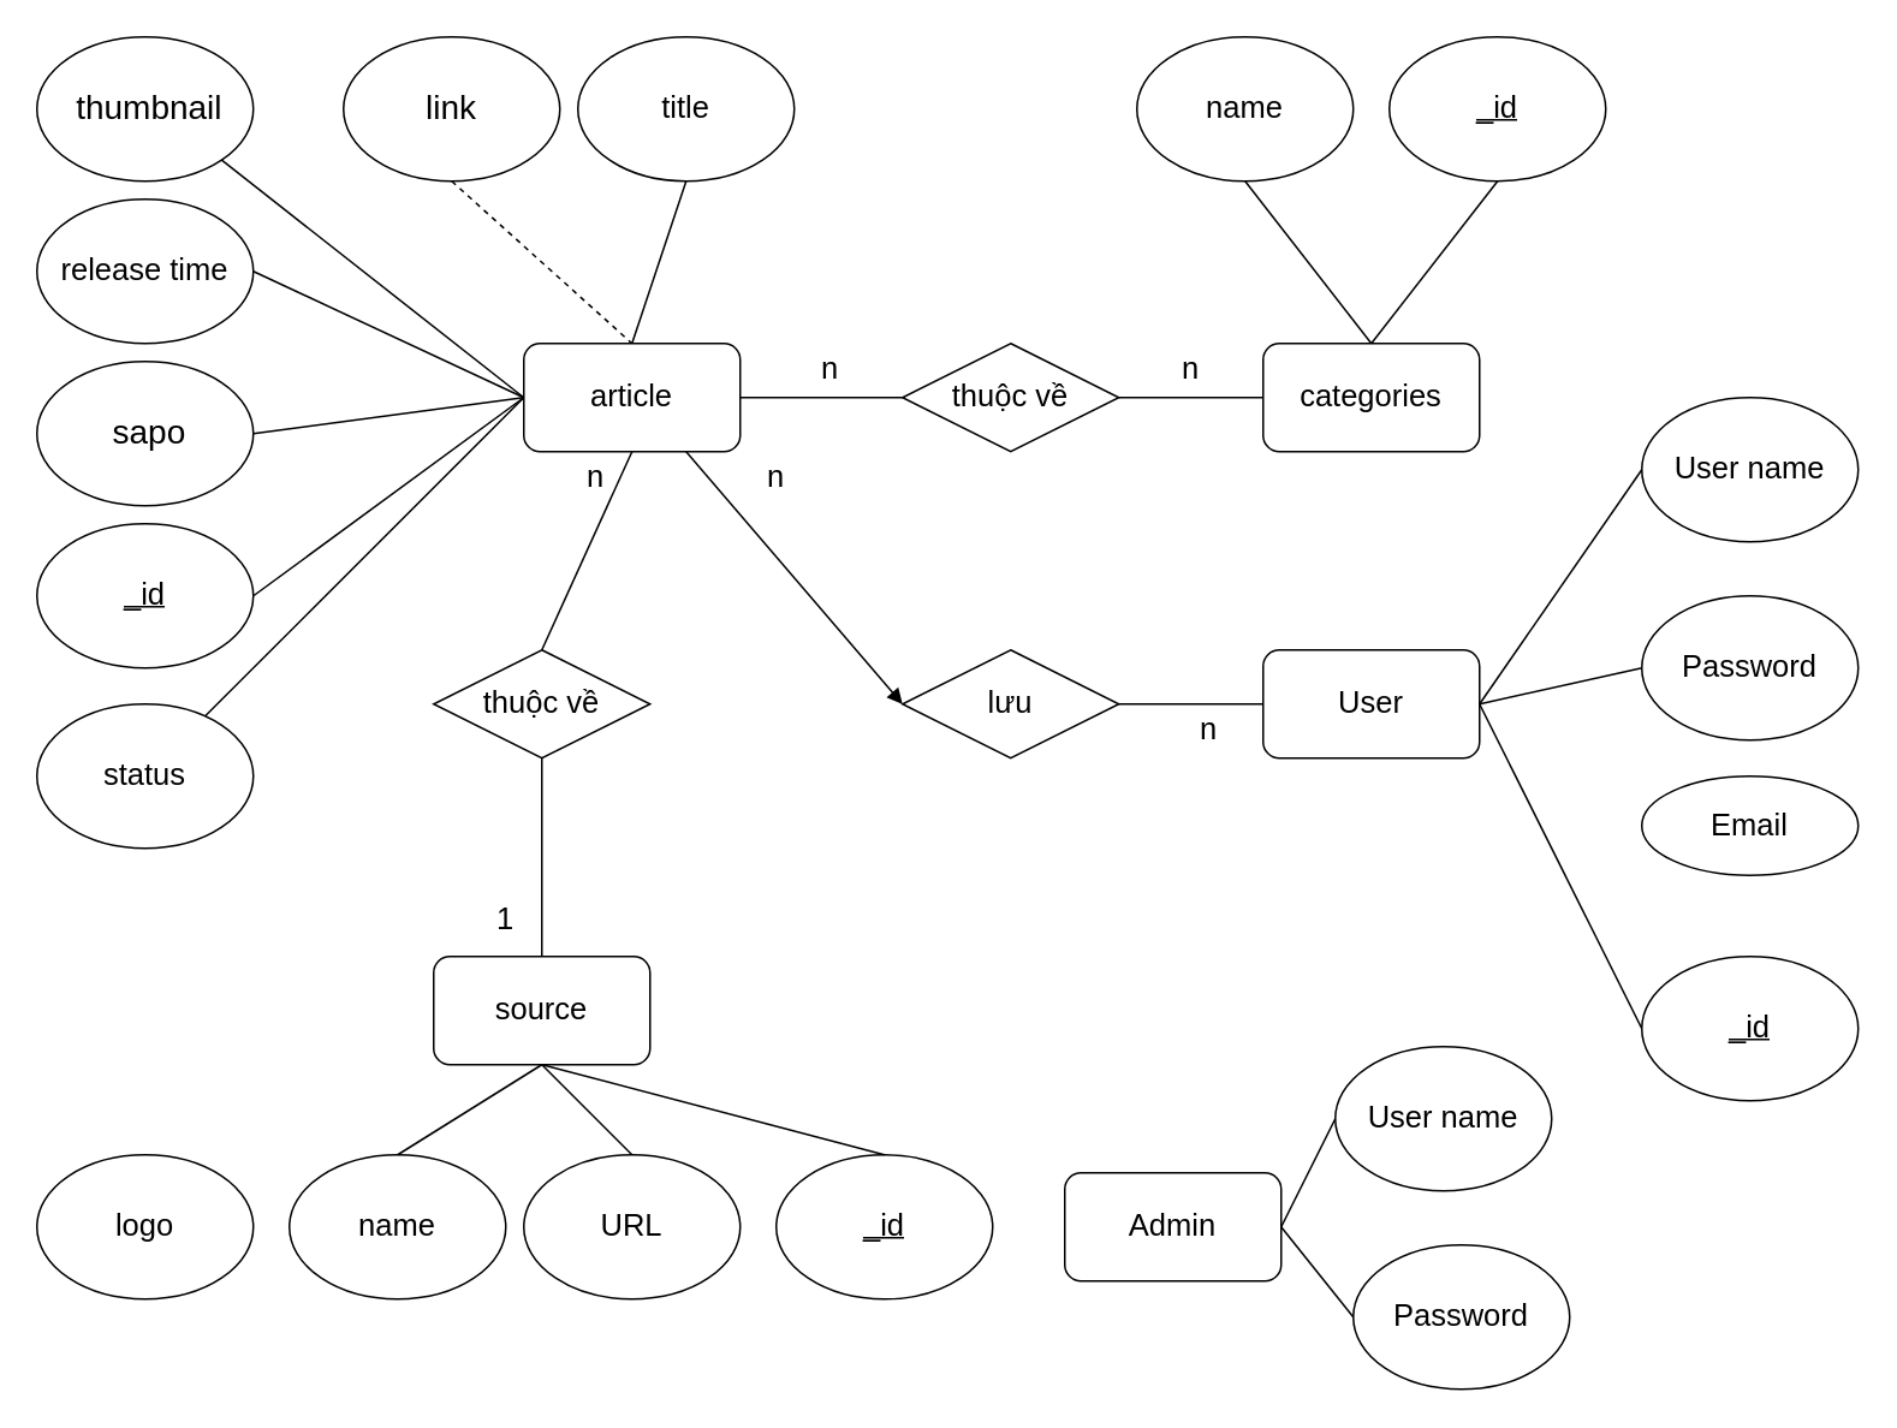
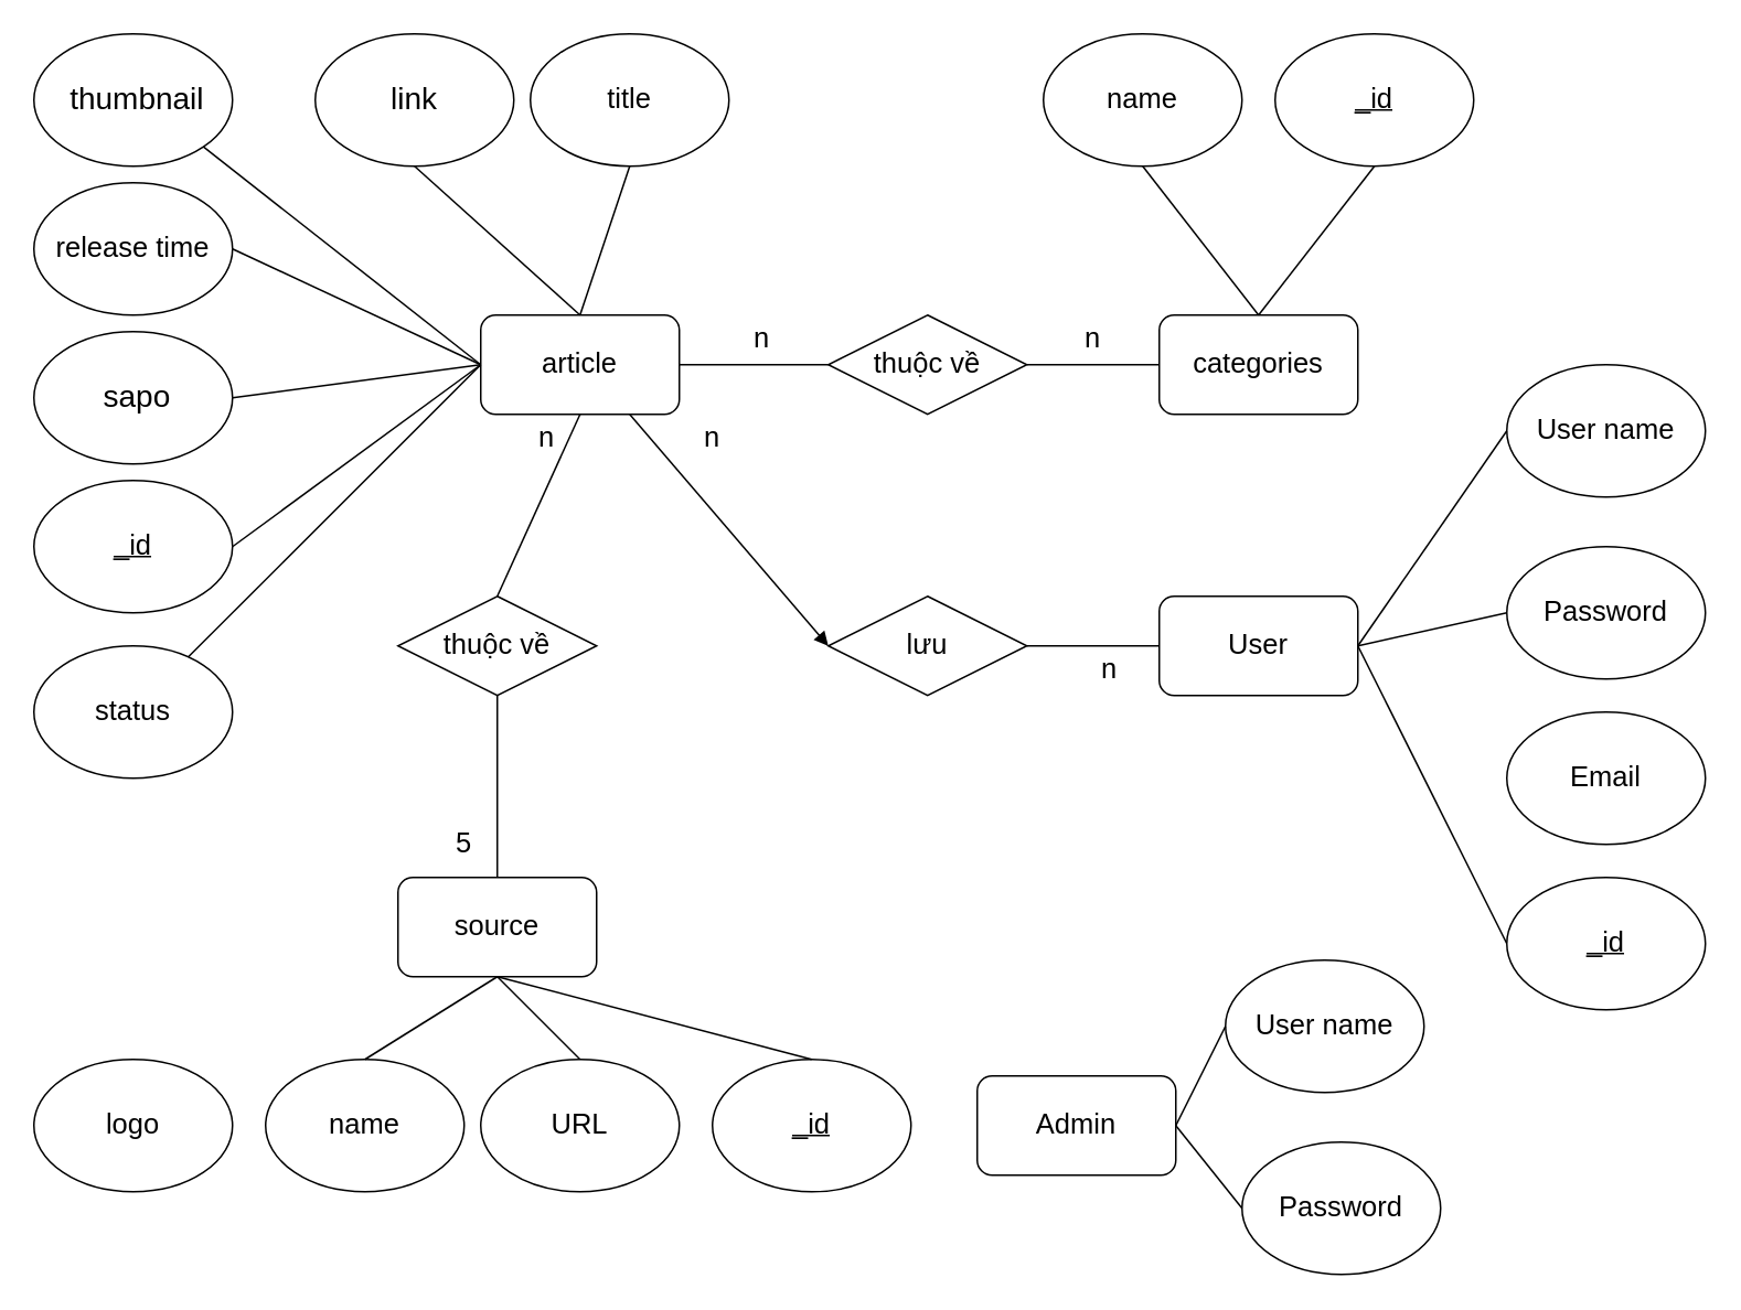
- <mxCell id="12" value="" style="endArrow=none;html=1;rounded=0;fontSize=17;exitX=0.5;exitY=1;exitDx=0;exitDy=0;entryX=0.5;entryY=0;entryDx=0;entryDy=0;dashed=1;" parent="1" source="4" target="2" edge="1"><mxGeometry width="50" height="50" relative="1" as="geometry"><mxPoint x="360" y="350" as="sourcePoint" /><mxPoint x="410" y="300" as="targetPoint" /></mxGeometry></mxCell>
+ <mxCell id="12" value="" style="endArrow=none;html=1;rounded=0;fontSize=17;exitX=0.5;exitY=1;exitDx=0;exitDy=0;entryX=0.5;entryY=0;entryDx=0;entryDy=0;" parent="1" source="4" target="2" edge="1"><mxGeometry width="50" height="50" relative="1" as="geometry"><mxPoint x="360" y="350" as="sourcePoint" /><mxPoint x="410" y="300" as="targetPoint" /></mxGeometry></mxCell>
- <mxCell id="25" value="Email" style="ellipse;whiteSpace=wrap;html=1;fontSize=17;" parent="1" vertex="1"><mxGeometry x="910" y="430" width="120" height="55" as="geometry" /></mxCell>
+ <mxCell id="25" value="Email" style="ellipse;whiteSpace=wrap;html=1;fontSize=17;" parent="1" vertex="1"><mxGeometry x="910" y="430" width="120" height="80" as="geometry" /></mxCell>
- <mxCell id="48" value="1" style="text;html=1;strokeColor=none;fillColor=none;align=center;verticalAlign=middle;whiteSpace=wrap;rounded=0;fontSize=17;" parent="1" vertex="1"><mxGeometry x="250" y="495" width="60" height="30" as="geometry" /></mxCell>
+ <mxCell id="48" value="5" style="text;html=1;strokeColor=none;fillColor=none;align=center;verticalAlign=middle;whiteSpace=wrap;rounded=0;fontSize=17;" parent="1" vertex="1"><mxGeometry x="250" y="495" width="60" height="30" as="geometry" /></mxCell>
